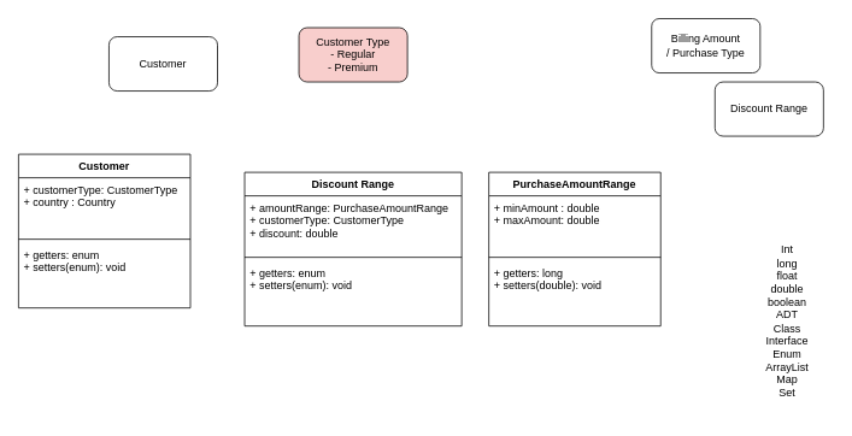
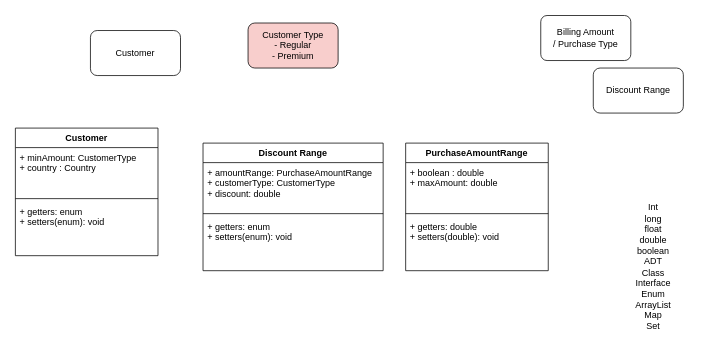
- <mxCell id="8" value="+ customerType: CustomerType&#10;+ country : Country" style="text;strokeColor=none;fillColor=none;align=left;verticalAlign=top;spacingLeft=4;spacingRight=4;overflow=hidden;rotatable=0;points=[[0,0.5],[1,0.5]];portConstraint=eastwest;" vertex="1" parent="7"><mxGeometry y="26" width="190" height="64" as="geometry" /></mxCell>
+ <mxCell id="8" value="+ minAmount: CustomerType&#10;+ country : Country" style="text;strokeColor=none;fillColor=none;align=left;verticalAlign=top;spacingLeft=4;spacingRight=4;overflow=hidden;rotatable=0;points=[[0,0.5],[1,0.5]];portConstraint=eastwest;" vertex="1" parent="7"><mxGeometry y="26" width="190" height="64" as="geometry" /></mxCell>
- <mxCell id="16" value="+ minAmount : double&#10;+ maxAmount: double" style="text;strokeColor=none;fillColor=none;align=left;verticalAlign=top;spacingLeft=4;spacingRight=4;overflow=hidden;rotatable=0;points=[[0,0.5],[1,0.5]];portConstraint=eastwest;" vertex="1" parent="15"><mxGeometry y="26" width="190" height="64" as="geometry" /></mxCell>
+ <mxCell id="16" value="+ boolean : double&#10;+ maxAmount: double" style="text;strokeColor=none;fillColor=none;align=left;verticalAlign=top;spacingLeft=4;spacingRight=4;overflow=hidden;rotatable=0;points=[[0,0.5],[1,0.5]];portConstraint=eastwest;" vertex="1" parent="15"><mxGeometry y="26" width="190" height="64" as="geometry" /></mxCell>
- <mxCell id="18" value="+ getters: long&#10;+ setters(double): void" style="text;strokeColor=none;fillColor=none;align=left;verticalAlign=top;spacingLeft=4;spacingRight=4;overflow=hidden;rotatable=0;points=[[0,0.5],[1,0.5]];portConstraint=eastwest;" vertex="1" parent="15"><mxGeometry y="98" width="190" height="72" as="geometry" /></mxCell>
+ <mxCell id="18" value="+ getters: double&#10;+ setters(double): void" style="text;strokeColor=none;fillColor=none;align=left;verticalAlign=top;spacingLeft=4;spacingRight=4;overflow=hidden;rotatable=0;points=[[0,0.5],[1,0.5]];portConstraint=eastwest;" vertex="1" parent="15"><mxGeometry y="98" width="190" height="72" as="geometry" /></mxCell>
